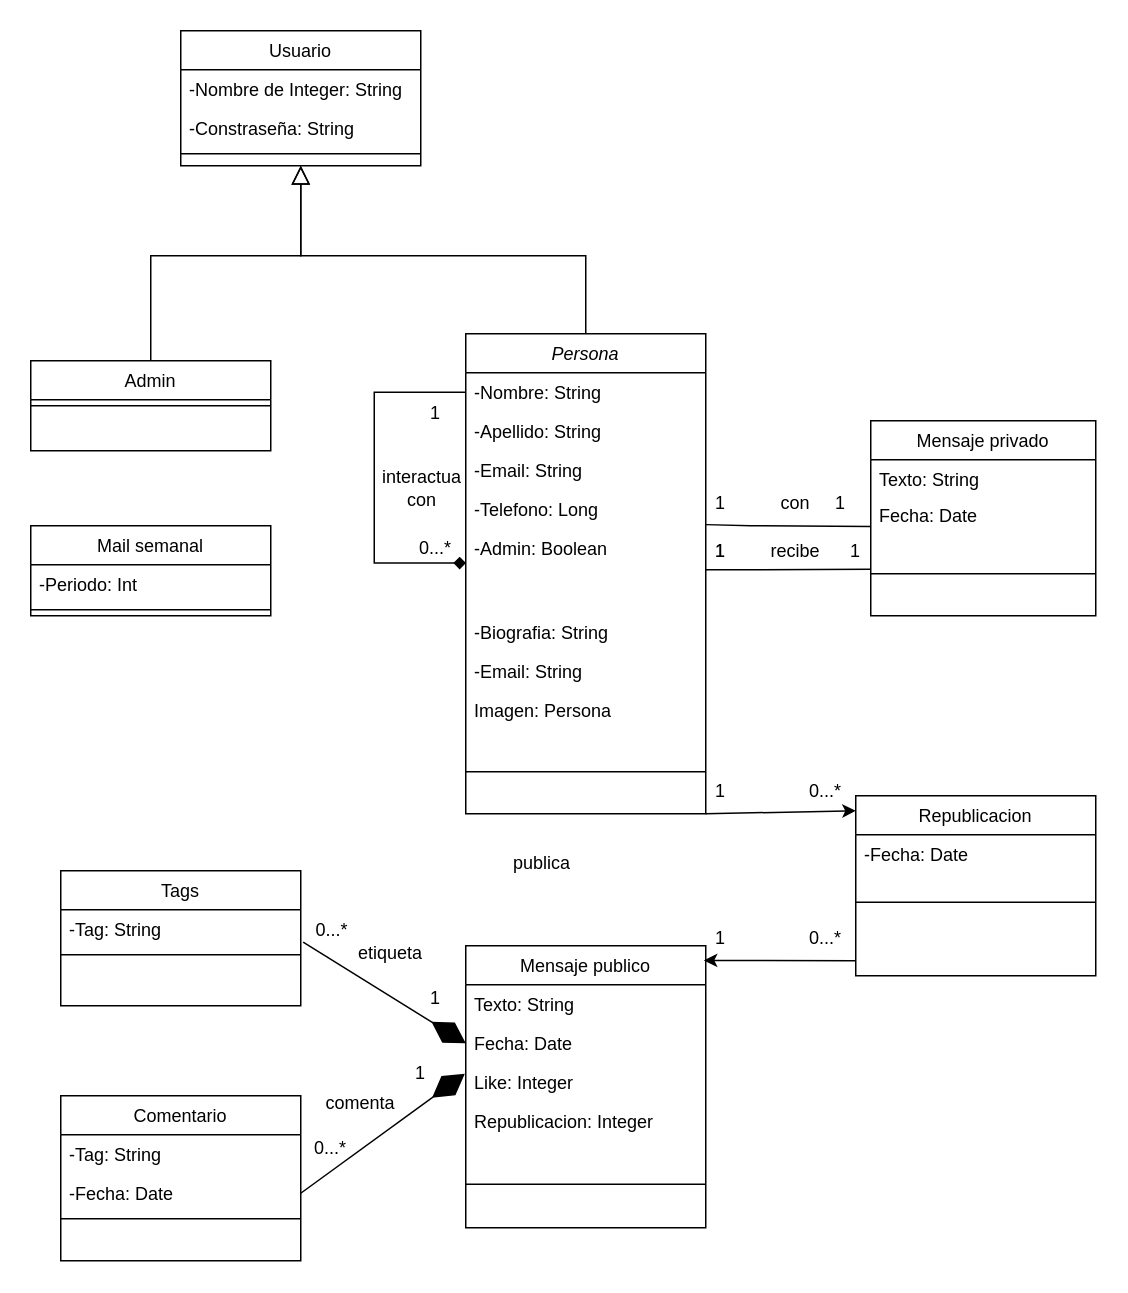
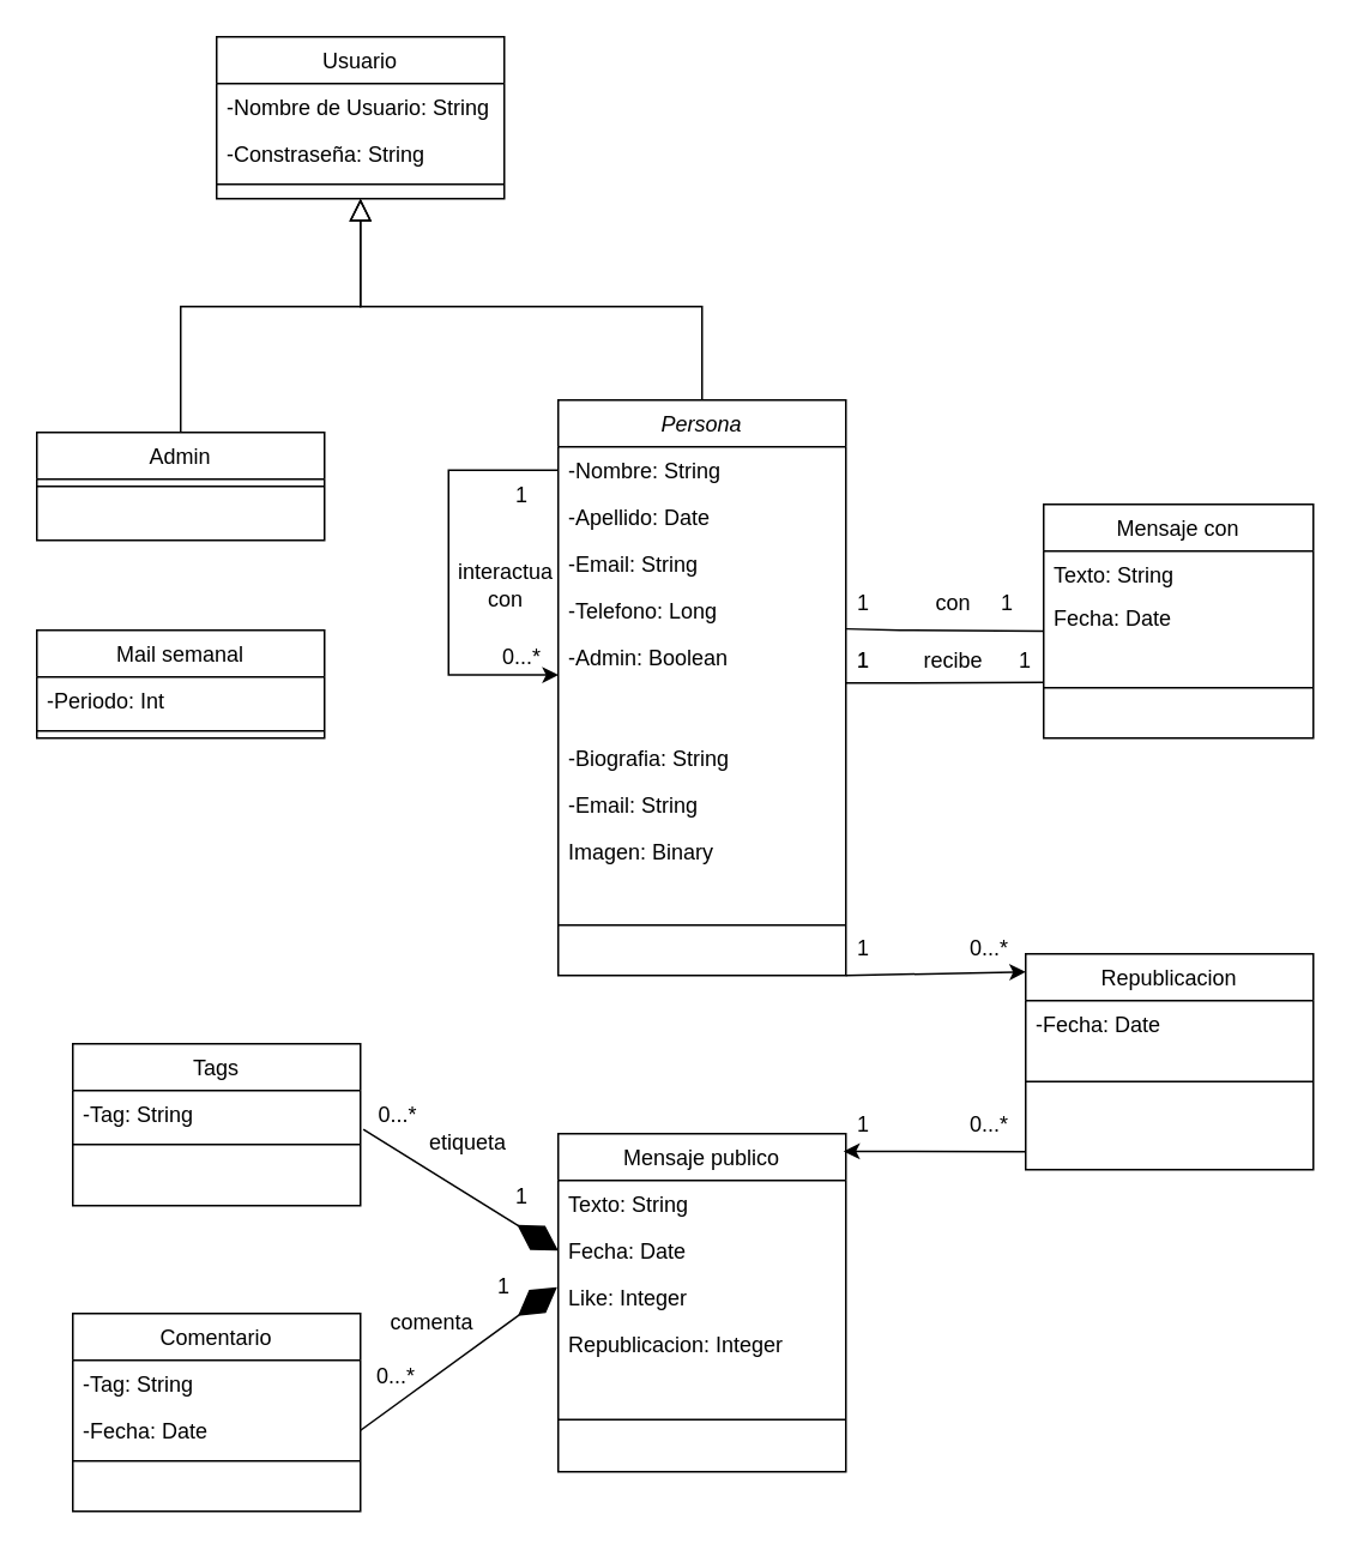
- <mxCell id="32" value="-Nombre de Integer: String" style="text;align=left;verticalAlign=top;spacingLeft=4;spacingRight=4;overflow=hidden;rotatable=0;points=[[0,0.5],[1,0.5]];portConstraint=eastwest;" parent="31" vertex="1"><mxGeometry y="26" width="160" height="26" as="geometry" /></mxCell>
+ <mxCell id="32" value="-Nombre de Usuario: String" style="text;align=left;verticalAlign=top;spacingLeft=4;spacingRight=4;overflow=hidden;rotatable=0;points=[[0,0.5],[1,0.5]];portConstraint=eastwest;" parent="31" vertex="1"><mxGeometry y="26" width="160" height="26" as="geometry" /></mxCell>
- <mxCell id="5" value="-Apellido: String" style="text;align=left;verticalAlign=top;spacingLeft=4;spacingRight=4;overflow=hidden;rotatable=0;points=[[0,0.5],[1,0.5]];portConstraint=eastwest;rounded=0;shadow=0;html=0;" parent="2" vertex="1"><mxGeometry y="52" width="160" height="26" as="geometry" /></mxCell>
+ <mxCell id="5" value="-Apellido: Date" style="text;align=left;verticalAlign=top;spacingLeft=4;spacingRight=4;overflow=hidden;rotatable=0;points=[[0,0.5],[1,0.5]];portConstraint=eastwest;rounded=0;shadow=0;html=0;" parent="2" vertex="1"><mxGeometry y="52" width="160" height="26" as="geometry" /></mxCell>
- <mxCell id="13" value="Mensaje privado" style="swimlane;fontStyle=0;align=center;verticalAlign=top;childLayout=stackLayout;horizontal=1;startSize=26;horizontalStack=0;resizeParent=1;resizeLast=0;collapsible=1;marginBottom=0;rounded=0;shadow=0;strokeWidth=1;" parent="1" vertex="1"><mxGeometry x="580" y="280" width="150" height="130" as="geometry"><mxRectangle x="130" y="380" width="160" height="26" as="alternateBounds" /></mxGeometry></mxCell>
+ <mxCell id="13" value="Mensaje con" style="swimlane;fontStyle=0;align=center;verticalAlign=top;childLayout=stackLayout;horizontal=1;startSize=26;horizontalStack=0;resizeParent=1;resizeLast=0;collapsible=1;marginBottom=0;rounded=0;shadow=0;strokeWidth=1;" parent="1" vertex="1"><mxGeometry x="580" y="280" width="150" height="130" as="geometry"><mxRectangle x="130" y="380" width="160" height="26" as="alternateBounds" /></mxGeometry></mxCell>
- <mxCell id="3" style="edgeStyle=orthogonalEdgeStyle;rounded=0;orthogonalLoop=1;jettySize=auto;html=1;exitX=0;exitY=0.5;exitDx=0;exitDy=0;entryX=0.001;entryY=0.88;entryDx=0;entryDy=0;entryPerimeter=0;endArrow=diamond;" parent="2" source="4" target="8" edge="1"><mxGeometry relative="1" as="geometry"><mxPoint x="-81" y="164" as="targetPoint" /><Array as="points"><mxPoint x="-61" y="39" /><mxPoint x="-61" y="153" /></Array></mxGeometry></mxCell>
+ <mxCell id="3" style="edgeStyle=orthogonalEdgeStyle;rounded=0;orthogonalLoop=1;jettySize=auto;html=1;exitX=0;exitY=0.5;exitDx=0;exitDy=0;entryX=0.001;entryY=0.88;entryDx=0;entryDy=0;entryPerimeter=0;" parent="2" source="4" target="8" edge="1"><mxGeometry relative="1" as="geometry"><mxPoint x="-81" y="164" as="targetPoint" /><Array as="points"><mxPoint x="-61" y="39" /><mxPoint x="-61" y="153" /></Array></mxGeometry></mxCell>
- <mxCell id="11" value="Imagen: Persona" style="text;align=left;verticalAlign=top;spacingLeft=4;spacingRight=4;overflow=hidden;rotatable=0;points=[[0,0.5],[1,0.5]];portConstraint=eastwest;rounded=0;shadow=0;html=0;" parent="2" vertex="1"><mxGeometry y="238" width="160" height="26" as="geometry" /></mxCell>
+ <mxCell id="11" value="Imagen: Binary" style="text;align=left;verticalAlign=top;spacingLeft=4;spacingRight=4;overflow=hidden;rotatable=0;points=[[0,0.5],[1,0.5]];portConstraint=eastwest;rounded=0;shadow=0;html=0;" parent="2" vertex="1"><mxGeometry y="238" width="160" height="26" as="geometry" /></mxCell>
- <mxCell id="41" value="publica" style="text;html=1;strokeColor=none;fillColor=none;align=center;verticalAlign=middle;whiteSpace=wrap;rounded=0;" parent="1" vertex="1"><mxGeometry x="331" y="560" width="60" height="30" as="geometry" /></mxCell>
